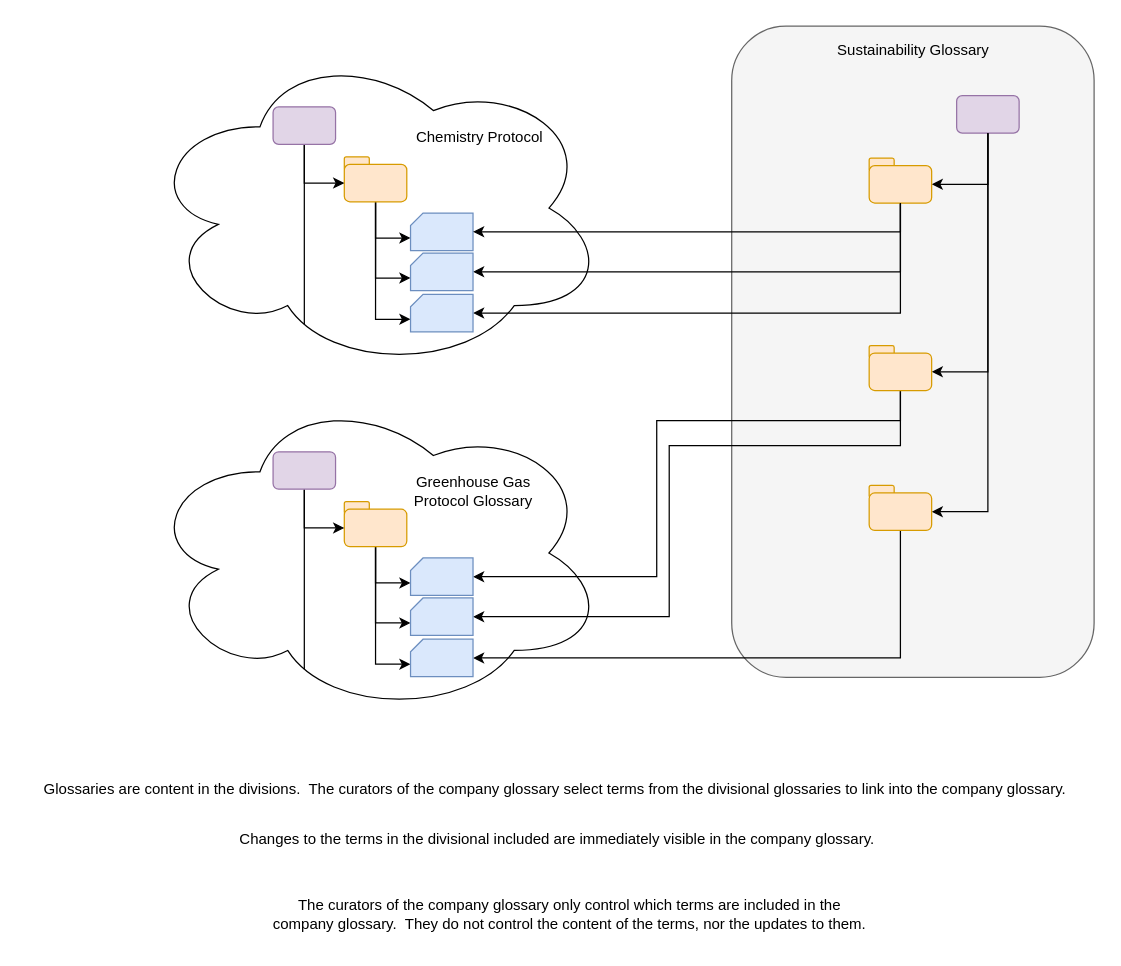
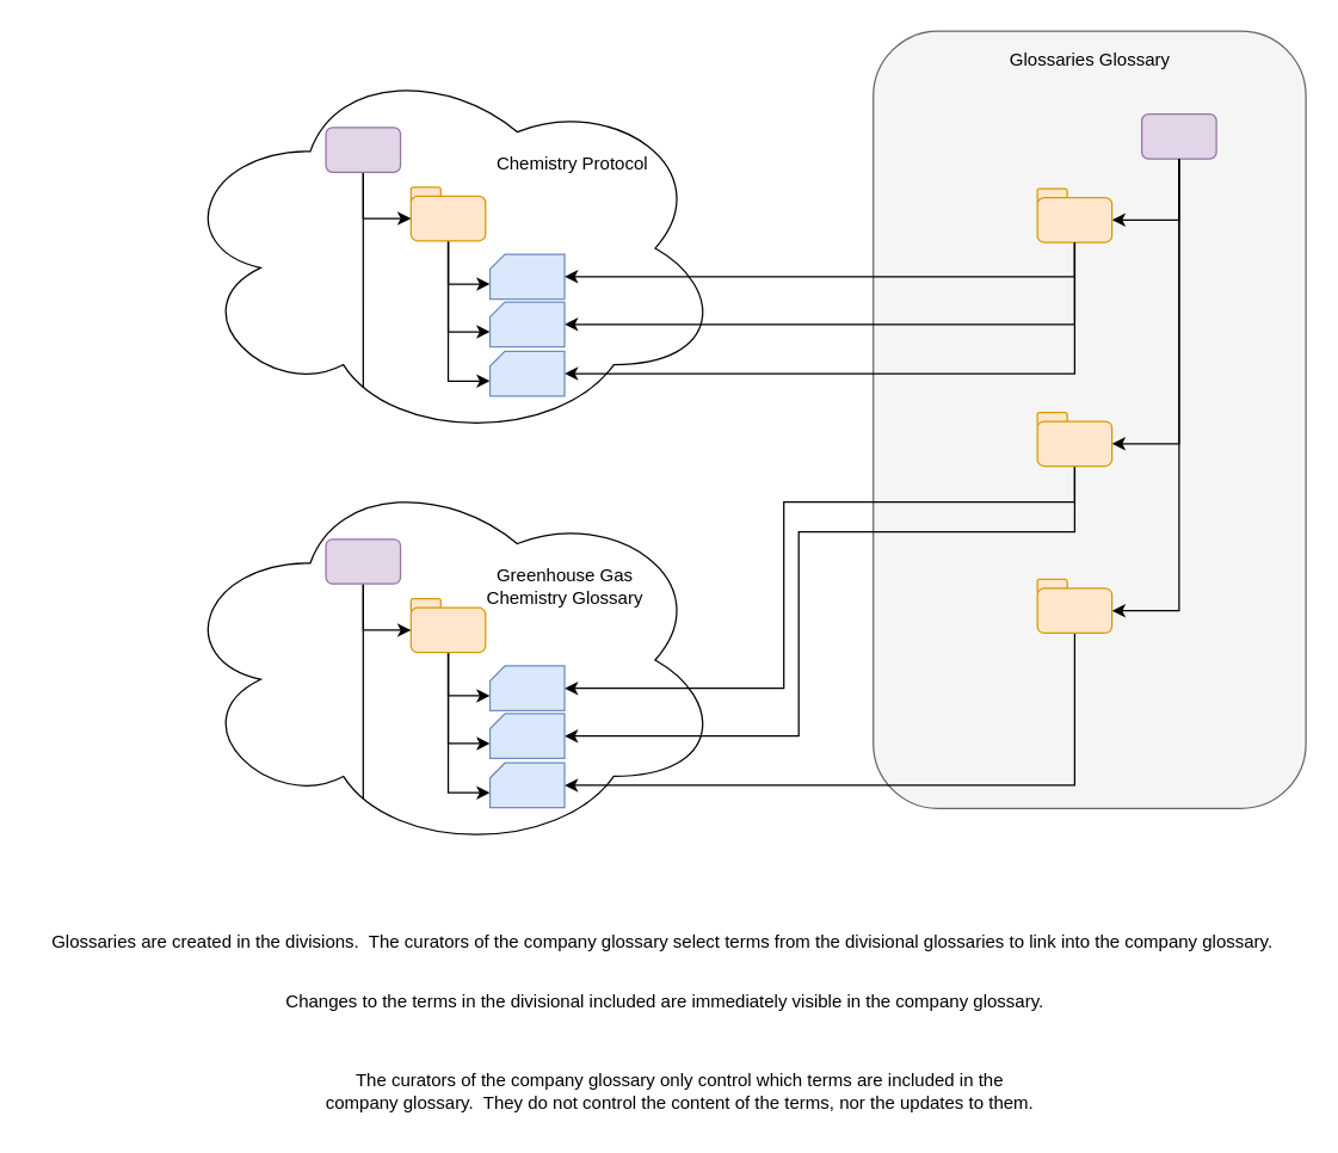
- <mxCell id="7" value="Sustainability Glossary" style="text;html=1;align=center;verticalAlign=middle;resizable=0;points=[];autosize=1;strokeColor=none;fillColor=none;" parent="1" vertex="1"><mxGeometry x="660" y="25" width="140" height="30" as="geometry" /></mxCell>
+ <mxCell id="7" value="Glossaries Glossary" style="text;html=1;align=center;verticalAlign=middle;resizable=0;points=[];autosize=1;strokeColor=none;fillColor=none;" parent="1" vertex="1"><mxGeometry x="660" y="25" width="140" height="30" as="geometry" /></mxCell>
- <mxCell id="46" value="Greenhouse Gas&lt;br&gt;Protocol Glossary" style="text;html=1;align=center;verticalAlign=middle;resizable=0;points=[];autosize=1;strokeColor=none;fillColor=none;" parent="1" vertex="1"><mxGeometry x="318" y="373" width="120" height="40" as="geometry" /></mxCell>
+ <mxCell id="46" value="Greenhouse Gas&lt;br&gt;Chemistry Glossary" style="text;html=1;align=center;verticalAlign=middle;resizable=0;points=[];autosize=1;strokeColor=none;fillColor=none;" parent="1" vertex="1"><mxGeometry x="318" y="373" width="120" height="40" as="geometry" /></mxCell>
- <mxCell id="26" value="Glossaries are content in the divisions.&amp;nbsp; The curators of the company glossary select terms from the divisional glossaries to link into the company glossary.&amp;nbsp;" style="text;html=1;align=center;verticalAlign=middle;resizable=0;points=[];autosize=1;strokeColor=none;fillColor=none;" parent="1" vertex="1"><mxGeometry x="20" y="616" width="850" height="30" as="geometry" /></mxCell>
+ <mxCell id="26" value="Glossaries are created in the divisions.&amp;nbsp; The curators of the company glossary select terms from the divisional glossaries to link into the company glossary.&amp;nbsp;" style="text;html=1;align=center;verticalAlign=middle;resizable=0;points=[];autosize=1;strokeColor=none;fillColor=none;" parent="1" vertex="1"><mxGeometry x="20" y="616" width="850" height="30" as="geometry" /></mxCell>
